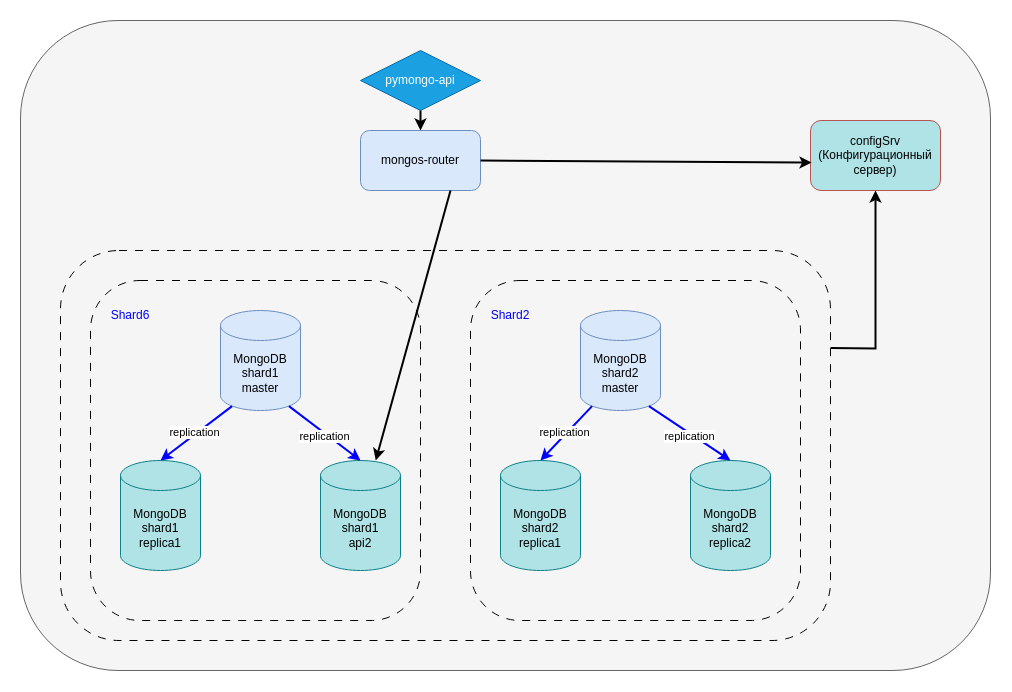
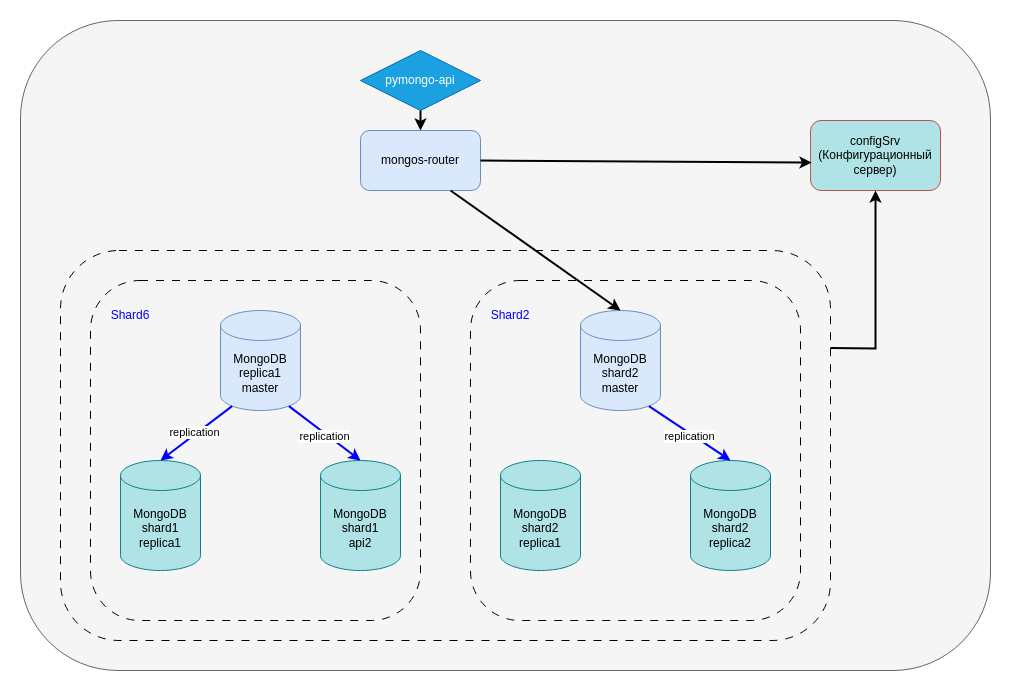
- <mxCell id="10" value="" style="endArrow=classic;html=1;rounded=0;exitX=0.75;exitY=1;exitDx=0;exitDy=0;strokeWidth=2;" parent="1" source="7" target="13" edge="1"><mxGeometry width="50" height="50" relative="1" as="geometry"><mxPoint x="220" y="320" as="sourcePoint" /><mxPoint x="270" y="270" as="targetPoint" /></mxGeometry></mxCell>
+ <mxCell id="10" value="" style="endArrow=classic;html=1;rounded=0;exitX=0.75;exitY=1;exitDx=0;exitDy=0;entryX=0.5;entryY=0;entryDx=0;entryDy=0;entryPerimeter=0;strokeWidth=2;" parent="1" source="7" target="6" edge="1"><mxGeometry width="50" height="50" relative="1" as="geometry"><mxPoint x="220" y="320" as="sourcePoint" /><mxPoint x="270" y="270" as="targetPoint" /></mxGeometry></mxCell>
- <mxCell id="5" value="MongoDB&lt;div&gt;shard1&lt;/div&gt;&lt;div&gt;master&lt;/div&gt;" style="shape=cylinder3;whiteSpace=wrap;html=1;boundedLbl=1;backgroundOutline=1;size=15;fillColor=#dae8fc;strokeColor=#6c8ebf;" parent="1" vertex="1"><mxGeometry x="220" y="310" width="80" height="100" as="geometry" /></mxCell>
+ <mxCell id="5" value="MongoDB&lt;div&gt;replica1&lt;/div&gt;&lt;div&gt;master&lt;/div&gt;" style="shape=cylinder3;whiteSpace=wrap;html=1;boundedLbl=1;backgroundOutline=1;size=15;fillColor=#dae8fc;strokeColor=#6c8ebf;" parent="1" vertex="1"><mxGeometry x="220" y="310" width="80" height="100" as="geometry" /></mxCell>
- <mxCell id="20" value="" style="endArrow=classic;html=1;rounded=0;exitX=0.145;exitY=1;exitDx=0;exitDy=-4.35;exitPerimeter=0;entryX=0.5;entryY=0;entryDx=0;entryDy=0;entryPerimeter=0;strokeColor=#0000FF;strokeWidth=2;" parent="1" source="6" target="14" edge="1"><mxGeometry width="50" height="50" relative="1" as="geometry"><mxPoint x="290" y="355" as="sourcePoint" /><mxPoint x="240" y="444" as="targetPoint" /></mxGeometry></mxCell>
- <mxCell id="21" value="replication" style="edgeLabel;html=1;align=center;verticalAlign=middle;resizable=0;points=[];" parent="20" vertex="1" connectable="0"><mxGeometry x="0.013" y="-3" relative="1" as="geometry"><mxPoint as="offset" /></mxGeometry></mxCell>
